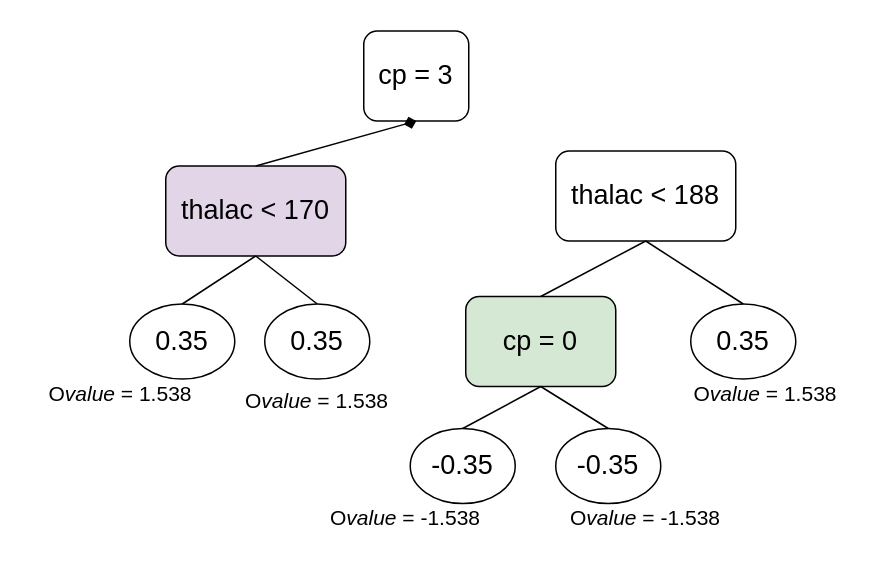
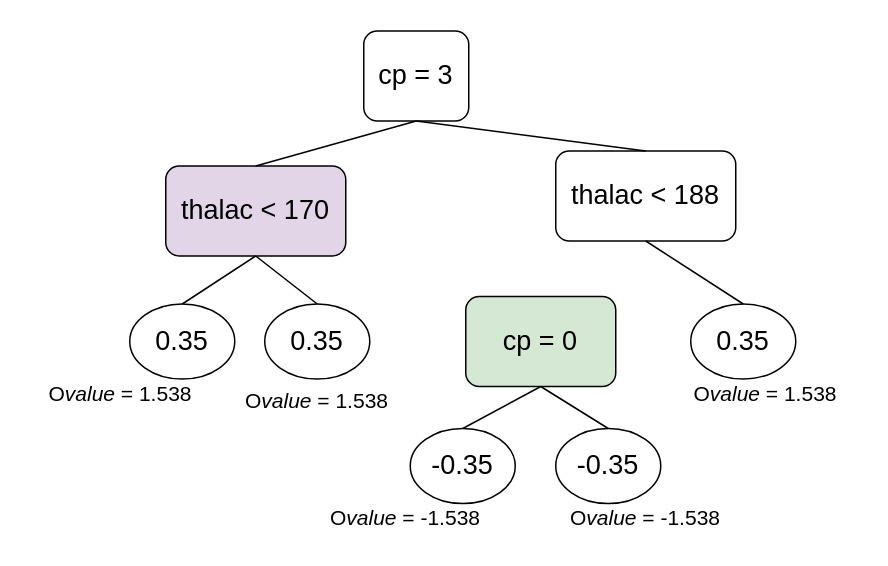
- <mxCell id="6" value="" style="endArrow=diamond;html=1;exitX=0.5;exitY=0;exitDx=0;exitDy=0;entryX=0.5;entryY=1;entryDx=0;entryDy=0;" edge="1" parent="1" source="3" target="2"><mxGeometry width="50" height="50" relative="1" as="geometry"><mxPoint x="340" y="165" as="sourcePoint" /><mxPoint x="390" y="115" as="targetPoint" /></mxGeometry></mxCell>
+ <mxCell id="6" value="" style="endArrow=none;html=1;exitX=0.5;exitY=0;exitDx=0;exitDy=0;entryX=0.5;entryY=1;entryDx=0;entryDy=0;" edge="1" parent="1" source="3" target="2"><mxGeometry width="50" height="50" relative="1" as="geometry"><mxPoint x="340" y="165" as="sourcePoint" /><mxPoint x="390" y="115" as="targetPoint" /></mxGeometry></mxCell>
+ <mxCell id="12" value="" style="endArrow=none;html=1;exitX=0.5;exitY=1;exitDx=0;exitDy=0;entryX=0.5;entryY=0;entryDx=0;entryDy=0;" edge="1" parent="1" source="2" target="9"><mxGeometry width="50" height="50" relative="1" as="geometry"><mxPoint x="380" y="165" as="sourcePoint" /><mxPoint x="430" y="115" as="targetPoint" /></mxGeometry></mxCell>
- <mxCell id="16" value="" style="endArrow=none;html=1;exitX=0.5;exitY=0;exitDx=0;exitDy=0;entryX=0.5;entryY=1;entryDx=0;entryDy=0;" edge="1" parent="1" source="13" target="9"><mxGeometry width="50" height="50" relative="1" as="geometry"><mxPoint x="380" y="215" as="sourcePoint" /><mxPoint x="430" y="165" as="targetPoint" /></mxGeometry></mxCell>
